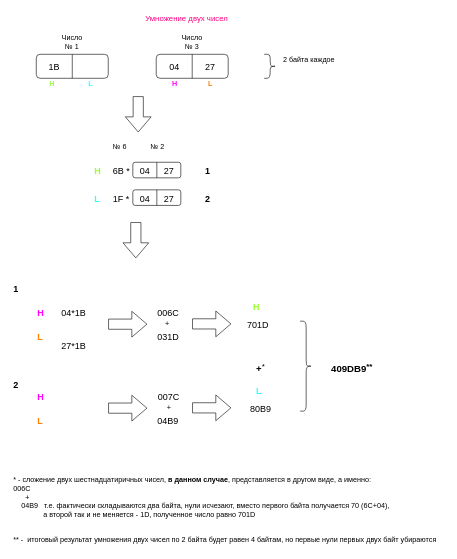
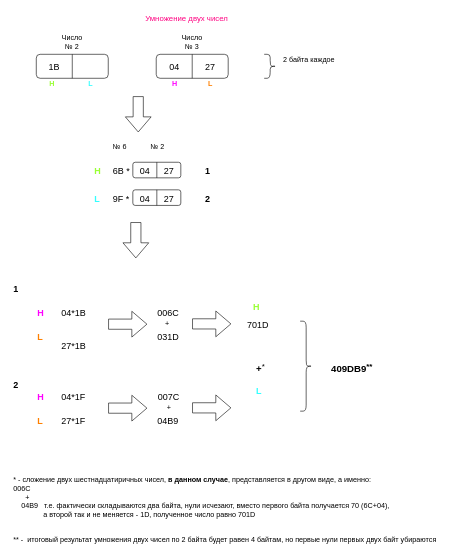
- <mxCell id="6" value="Число № 1" style="text;html=1;strokeColor=none;fillColor=none;align=center;verticalAlign=middle;whiteSpace=wrap;rounded=0;" vertex="1" parent="1"><mxGeometry x="100" y="60" width="40" height="20" as="geometry" /></mxCell>
+ <mxCell id="6" value="Число № 2" style="text;html=1;strokeColor=none;fillColor=none;align=center;verticalAlign=middle;whiteSpace=wrap;rounded=0;" vertex="1" parent="1"><mxGeometry x="100" y="60" width="40" height="20" as="geometry" /></mxCell>
- <mxCell id="22" value="&lt;font style=&quot;font-size: 15px&quot;&gt;1F *&lt;/font&gt;" style="text;html=1;resizable=0;points=[];autosize=1;align=left;verticalAlign=top;spacingTop=-4;" vertex="1" parent="1"><mxGeometry x="186" y="319" width="40" height="20" as="geometry" /></mxCell>
+ <mxCell id="22" value="&lt;font style=&quot;font-size: 15px&quot;&gt;9F *&lt;/font&gt;" style="text;html=1;resizable=0;points=[];autosize=1;align=left;verticalAlign=top;spacingTop=-4;" vertex="1" parent="1"><mxGeometry x="186" y="319" width="40" height="20" as="geometry" /></mxCell>
+ <mxCell id="51" value="&lt;font style=&quot;font-size: 15px&quot;&gt;04*1F&lt;/font&gt;" style="text;html=1;resizable=0;points=[];autosize=1;align=left;verticalAlign=top;spacingTop=-4;" vertex="1" parent="1"><mxGeometry x="100" y="650" width="60" height="20" as="geometry" /></mxCell>
- <mxCell id="58" value="&lt;font style=&quot;font-size: 15px&quot;&gt;80B9&lt;/font&gt;" style="text;html=1;resizable=0;points=[];autosize=1;align=left;verticalAlign=top;spacingTop=-4;" vertex="1" parent="1"><mxGeometry x="415" y="670" width="50" height="20" as="geometry" /></mxCell>
+ <mxCell id="52" value="&lt;font style=&quot;font-size: 15px&quot;&gt;27*1F&lt;/font&gt;" style="text;html=1;resizable=0;points=[];autosize=1;align=left;verticalAlign=top;spacingTop=-4;" vertex="1" parent="1"><mxGeometry x="100" y="690" width="60" height="20" as="geometry" /></mxCell>
